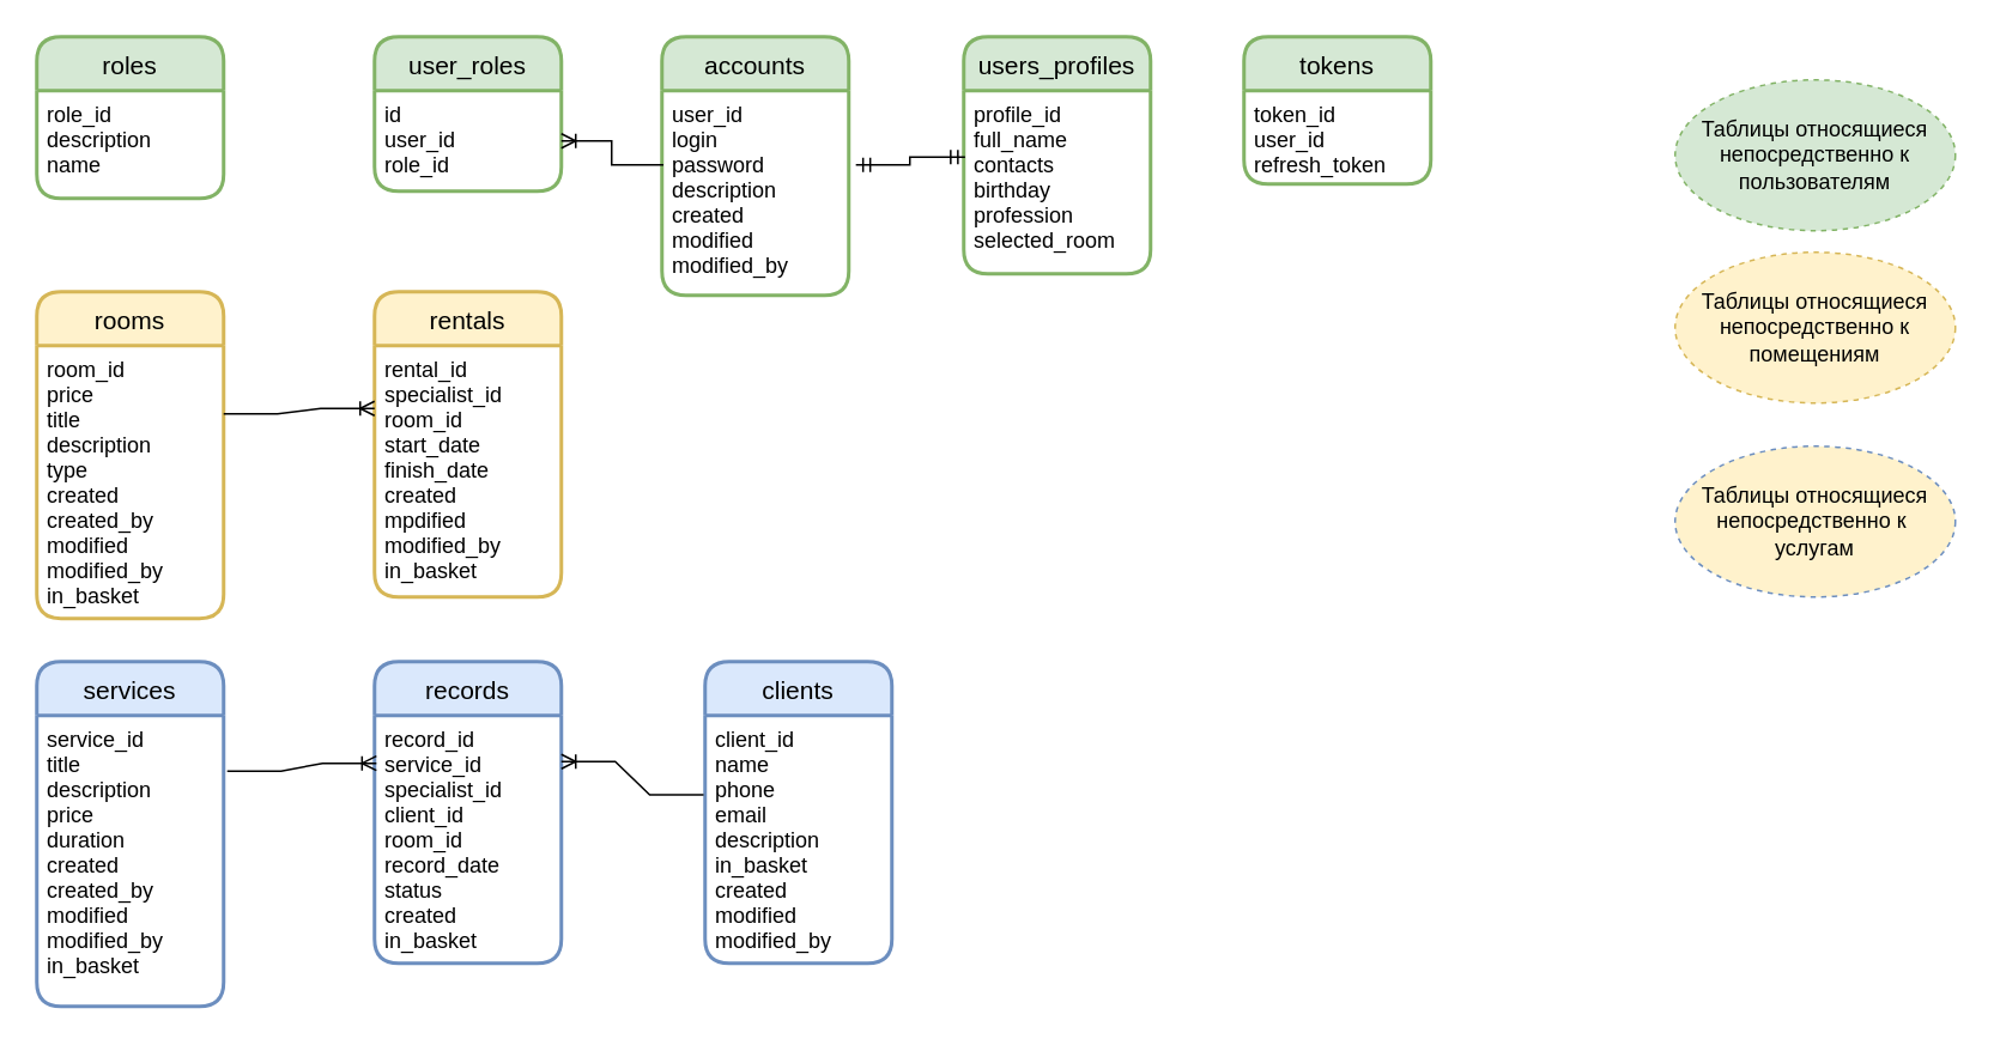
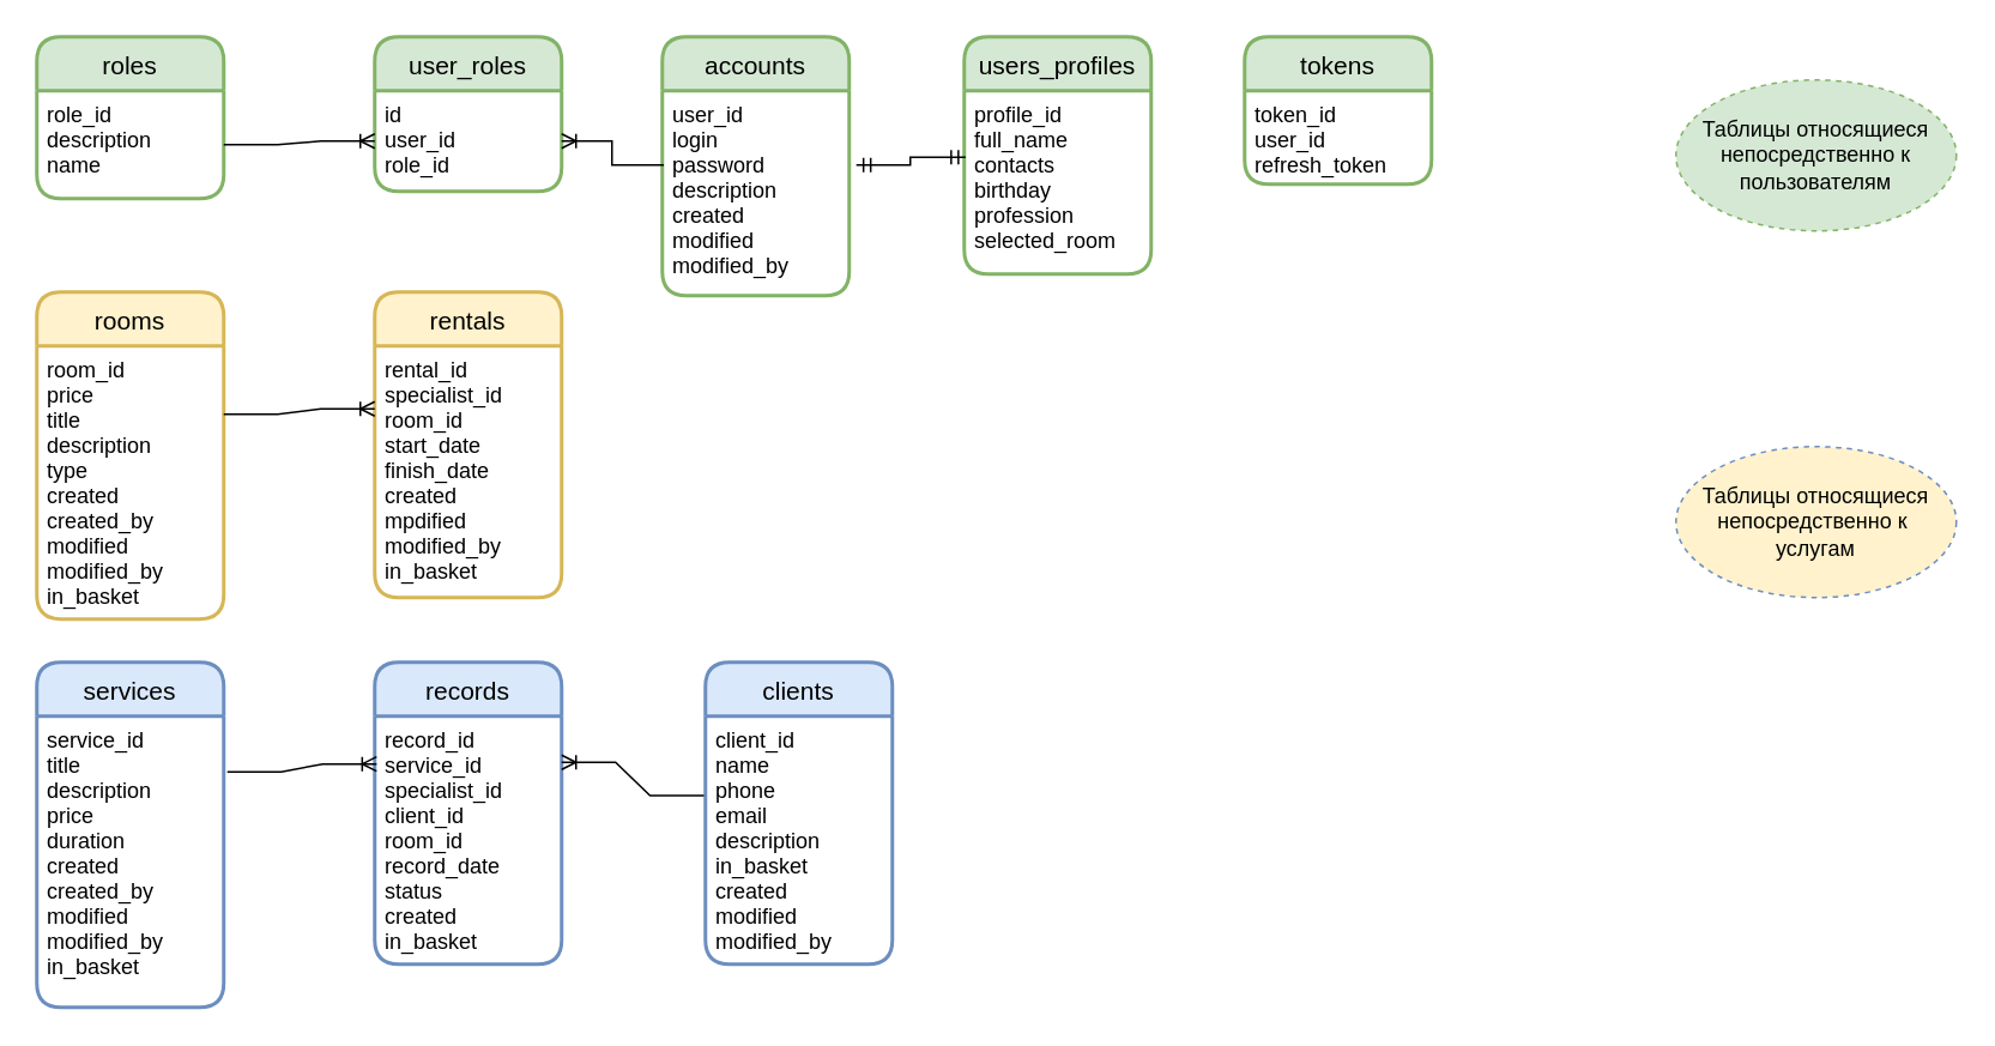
+ <mxCell id="12" value="" style="edgeStyle=entityRelationEdgeStyle;fontSize=12;html=1;endArrow=ERoneToMany;rounded=0;exitX=1;exitY=0.5;exitDx=0;exitDy=0;entryX=0;entryY=0.5;entryDx=0;entryDy=0;" parent="1" source="5" target="7" edge="1"><mxGeometry width="100" height="100" relative="1" as="geometry"><mxPoint x="434" y="440" as="sourcePoint" /><mxPoint x="534" y="340" as="targetPoint" /></mxGeometry></mxCell>
- <mxCell id="25" value="Таблицы относящиеся непосредственно к помещениям" style="ellipse;whiteSpace=wrap;html=1;align=center;dashed=1;fillColor=#fff2cc;strokeColor=#d6b656;" parent="1" vertex="1"><mxGeometry x="932" y="140" width="156" height="84" as="geometry" /></mxCell>
